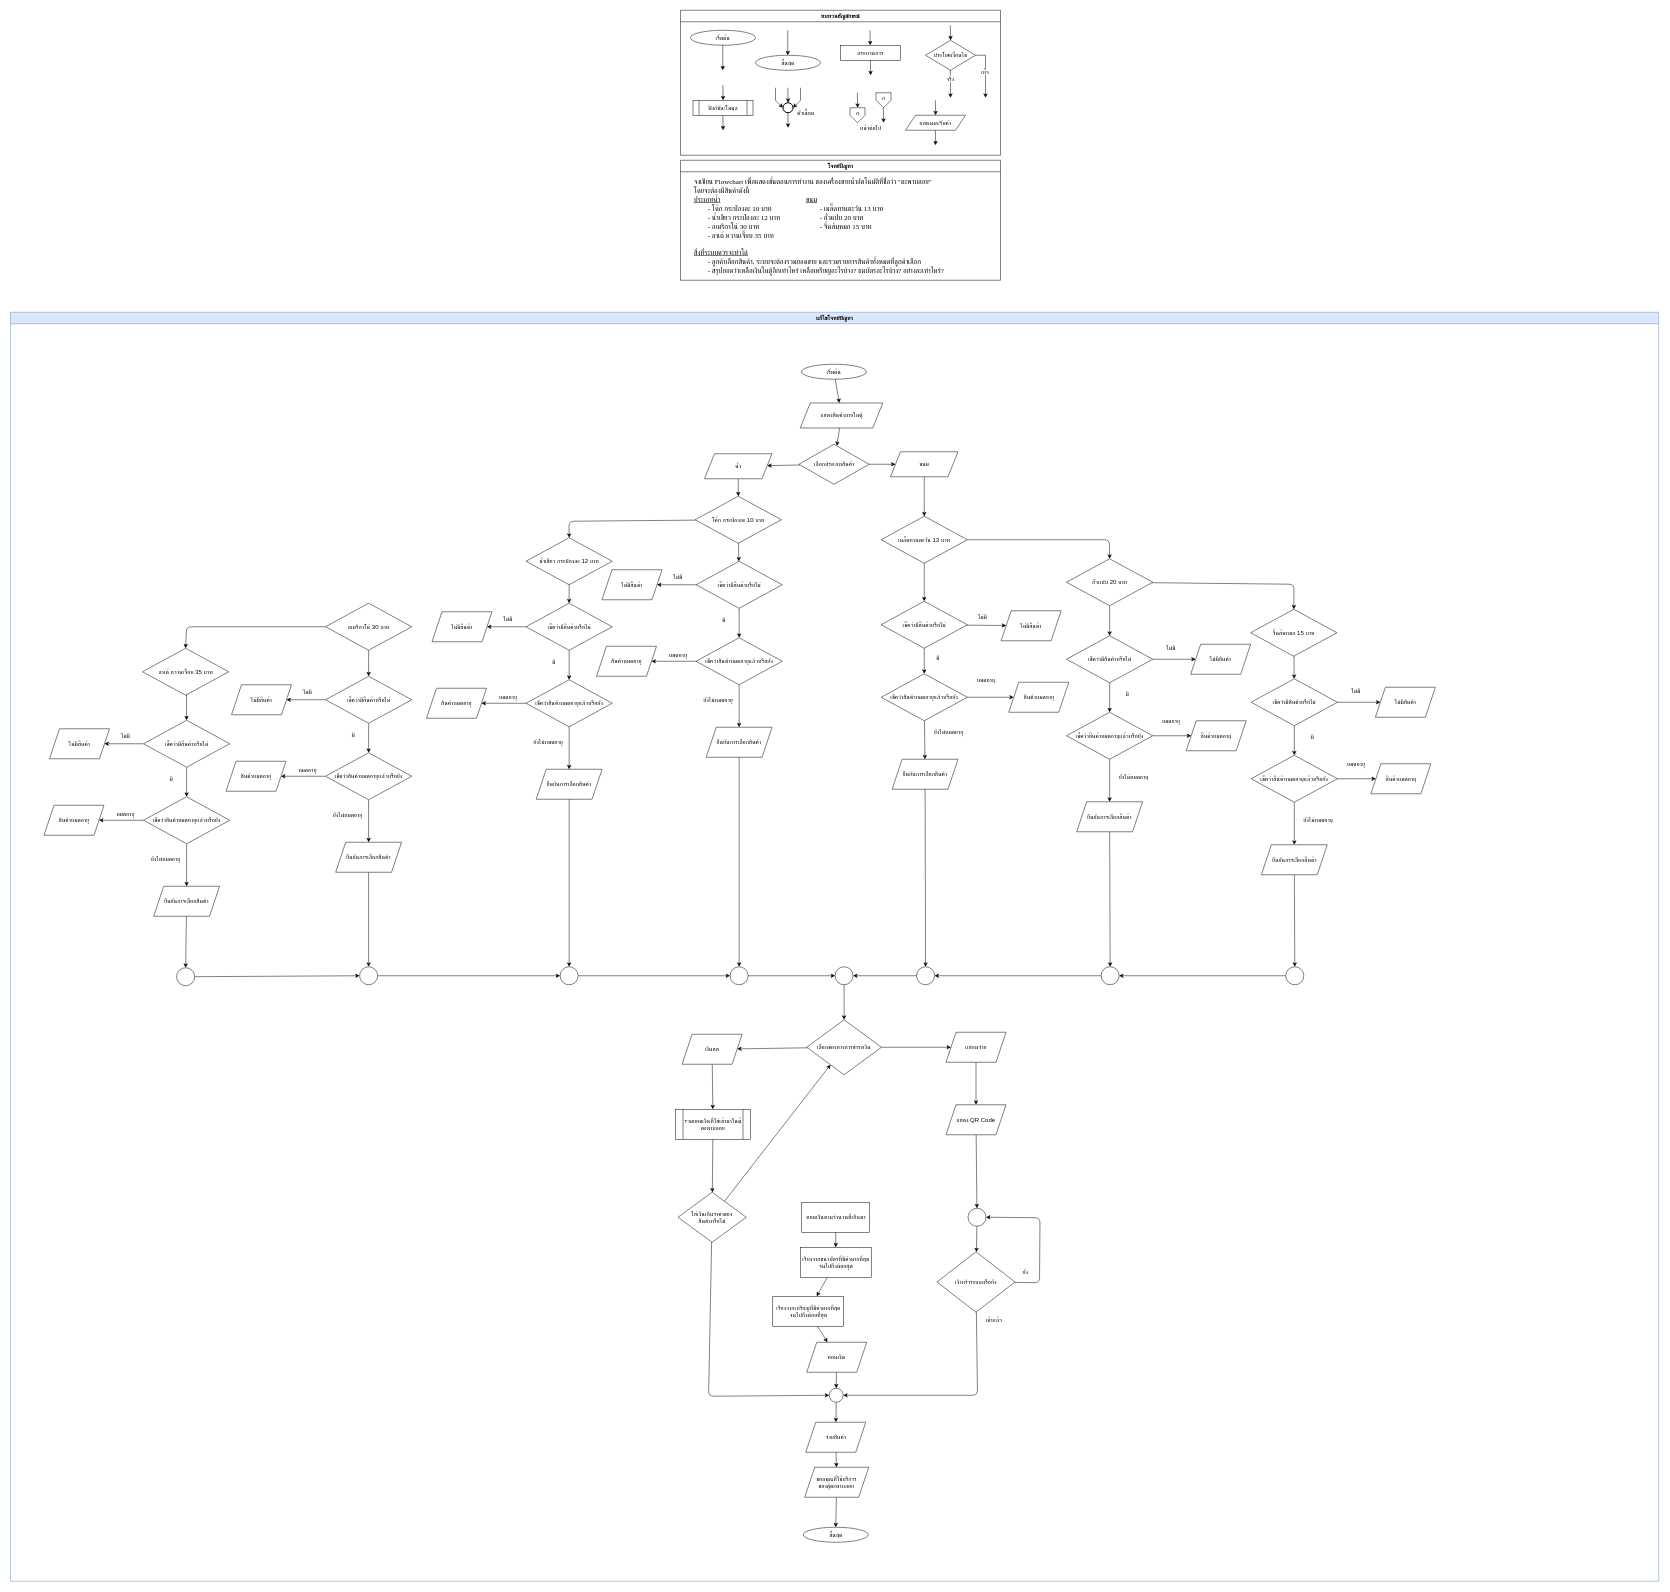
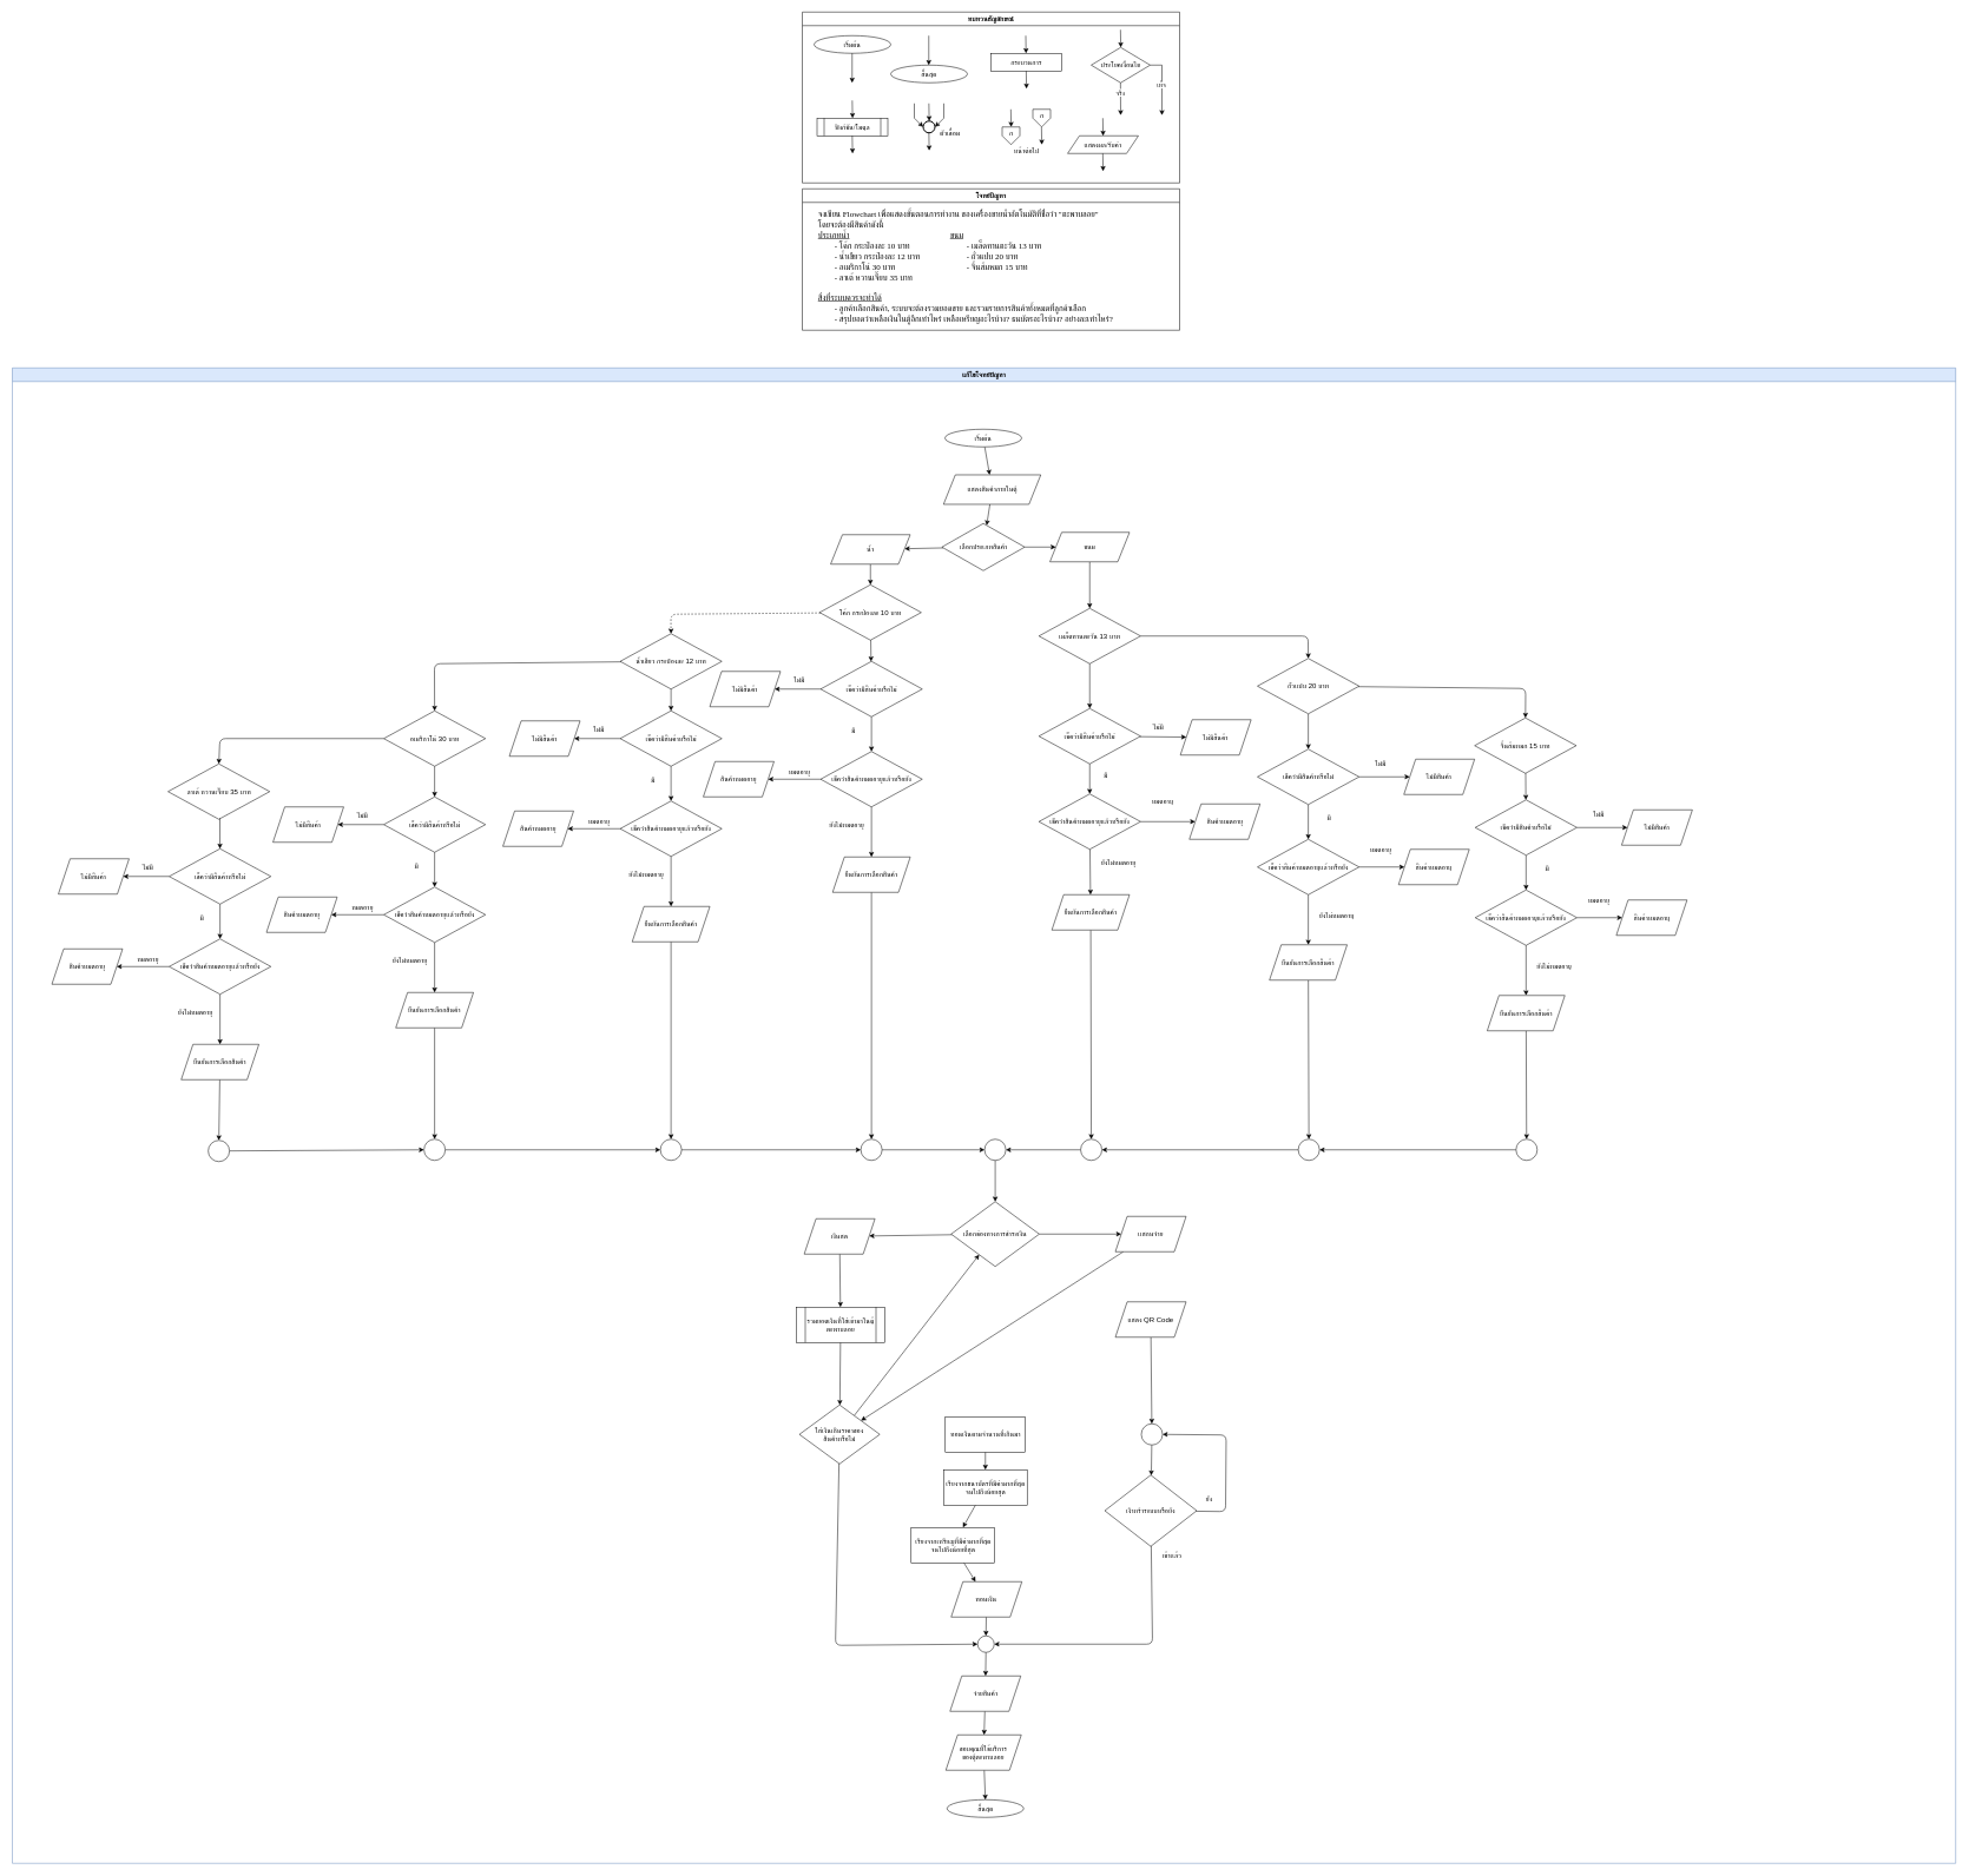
- <mxCell id="57" style="edgeStyle=none;html=1;entryX=0.5;entryY=0;entryDx=0;entryDy=0;" parent="35" source="58" target="51" edge="1"><mxGeometry relative="1" as="geometry"><Array as="points"><mxPoint x="1117" y="418" /></Array></mxGeometry></mxCell>
+ <mxCell id="57" style="edgeStyle=none;html=1;entryX=0.5;entryY=0;entryDx=0;entryDy=0;dashed=1;" parent="35" source="58" target="51" edge="1"><mxGeometry relative="1" as="geometry"><Array as="points"><mxPoint x="1117" y="418" /></Array></mxGeometry></mxCell>
+ <mxCell id="50" style="edgeStyle=none;html=1;entryX=0.5;entryY=0;entryDx=0;entryDy=0;" parent="35" source="51" target="54" edge="1"><mxGeometry relative="1" as="geometry"><Array as="points"><mxPoint x="716" y="502" /></Array></mxGeometry></mxCell>
- <mxCell id="68" style="edgeStyle=none;html=1;entryX=0.5;entryY=0;entryDx=0;entryDy=0;" parent="35" source="69" target="73" edge="1"><mxGeometry relative="1" as="geometry" /></mxCell>
+ <mxCell id="68" style="edgeStyle=none;html=1;" parent="35" source="69" target="78" edge="1"><mxGeometry relative="1" as="geometry" /></mxCell>
- <mxCell id="92" value="&lt;span style=&quot;color: rgb(0, 0, 0);&quot;&gt;ขอบคุณที่ใช้บริการ&lt;/span&gt;&lt;div&gt;&lt;span style=&quot;color: rgb(0, 0, 0);&quot;&gt;ของตู้ตะพาบลอย&lt;/span&gt;&lt;/div&gt;" style="shape=parallelogram;perimeter=parallelogramPerimeter;whiteSpace=wrap;html=1;fixedSize=1;" parent="35" vertex="1"><mxGeometry x="1588.46" y="2310" width="127.97" height="60" as="geometry" /></mxCell>
+ <mxCell id="92" value="&lt;span style=&quot;color: rgb(0, 0, 0);&quot;&gt;ขอบคุณที่ใช้บริการ&lt;/span&gt;&lt;div&gt;&lt;span style=&quot;color: rgb(0, 0, 0);&quot;&gt;ของตู้ตะพาบลอย&lt;/span&gt;&lt;/div&gt;" style="shape=parallelogram;perimeter=parallelogramPerimeter;whiteSpace=wrap;html=1;fixedSize=1;" parent="35" vertex="1"><mxGeometry x="1583.46" y="2320" width="127.97" height="60" as="geometry" /></mxCell>
